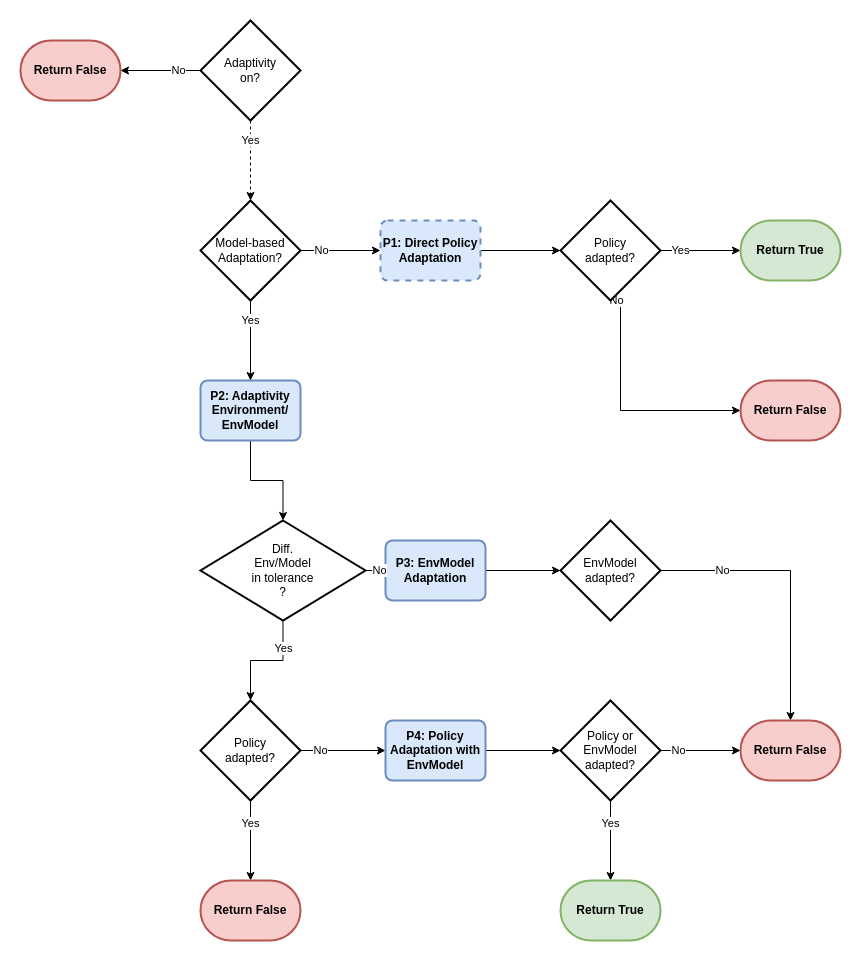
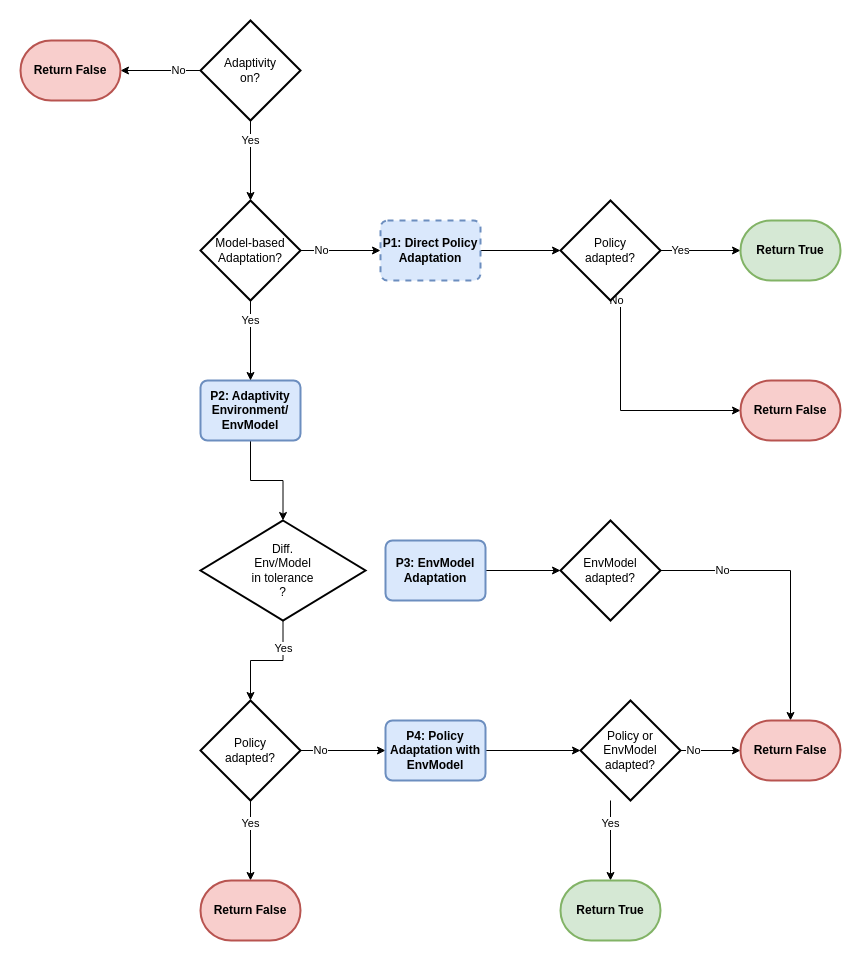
- <mxCell id="3" value="Yes" style="edgeStyle=orthogonalEdgeStyle;rounded=0;orthogonalLoop=1;jettySize=auto;html=1;dashed=1;" parent="1" source="4" target="27" edge="1"><mxGeometry x="-0.5" relative="1" as="geometry"><Array as="points"><mxPoint x="250" y="120" /><mxPoint x="250" y="120" /></Array><mxPoint as="offset" /></mxGeometry></mxCell>
+ <mxCell id="3" value="Yes" style="edgeStyle=orthogonalEdgeStyle;rounded=0;orthogonalLoop=1;jettySize=auto;html=1;" parent="1" source="4" target="27" edge="1"><mxGeometry x="-0.5" relative="1" as="geometry"><Array as="points"><mxPoint x="250" y="120" /><mxPoint x="250" y="120" /></Array><mxPoint as="offset" /></mxGeometry></mxCell>
- <mxCell id="23" value="No" style="edgeStyle=orthogonalEdgeStyle;rounded=0;orthogonalLoop=1;jettySize=auto;html=1;" parent="1" source="24" target="14" edge="1"><mxGeometry x="-0.529" relative="1" as="geometry"><mxPoint as="offset" /></mxGeometry></mxCell>
- <mxCell id="19" value="Policy or EnvModel&lt;br&gt;adapted?" style="strokeWidth=2;html=1;shape=mxgraph.flowchart.decision;whiteSpace=wrap;" parent="1" vertex="1"><mxGeometry x="560" y="700" width="100" height="100" as="geometry" /></mxCell>
+ <mxCell id="19" value="Policy or EnvModel&lt;br&gt;adapted?" style="strokeWidth=2;html=1;shape=mxgraph.flowchart.decision;whiteSpace=wrap;" parent="1" vertex="1"><mxGeometry x="580" y="700" width="100" height="100" as="geometry" /></mxCell>
